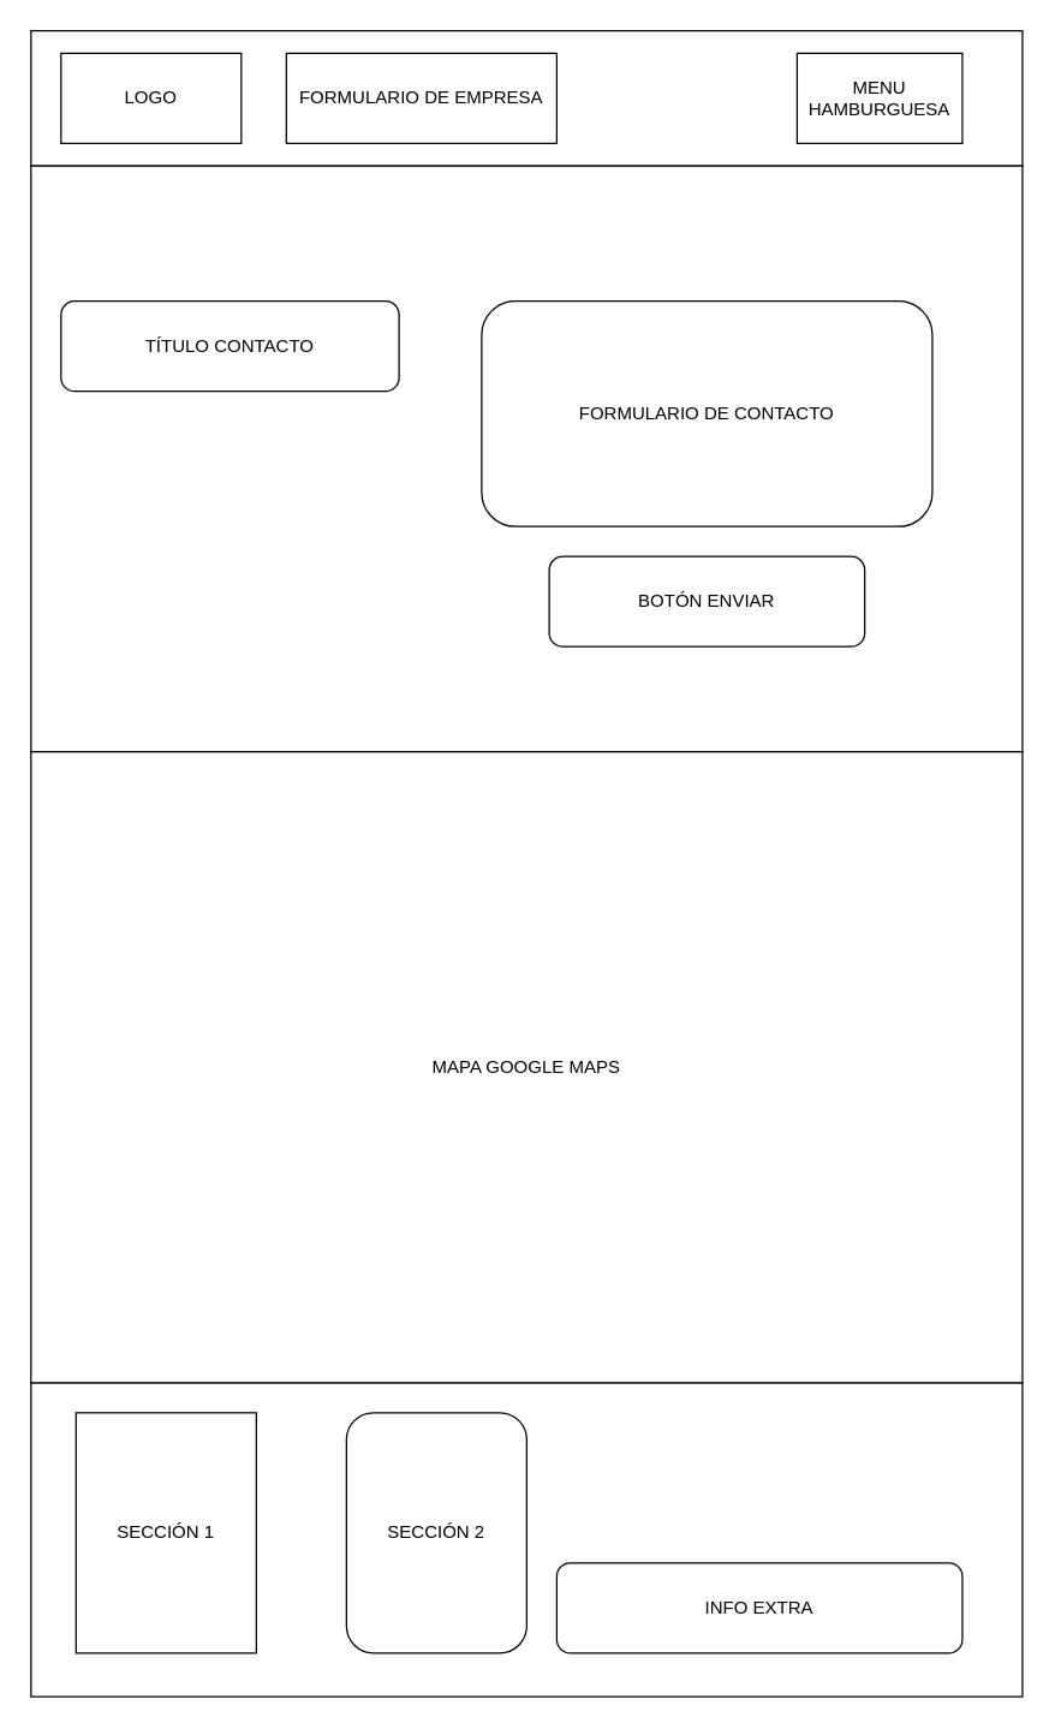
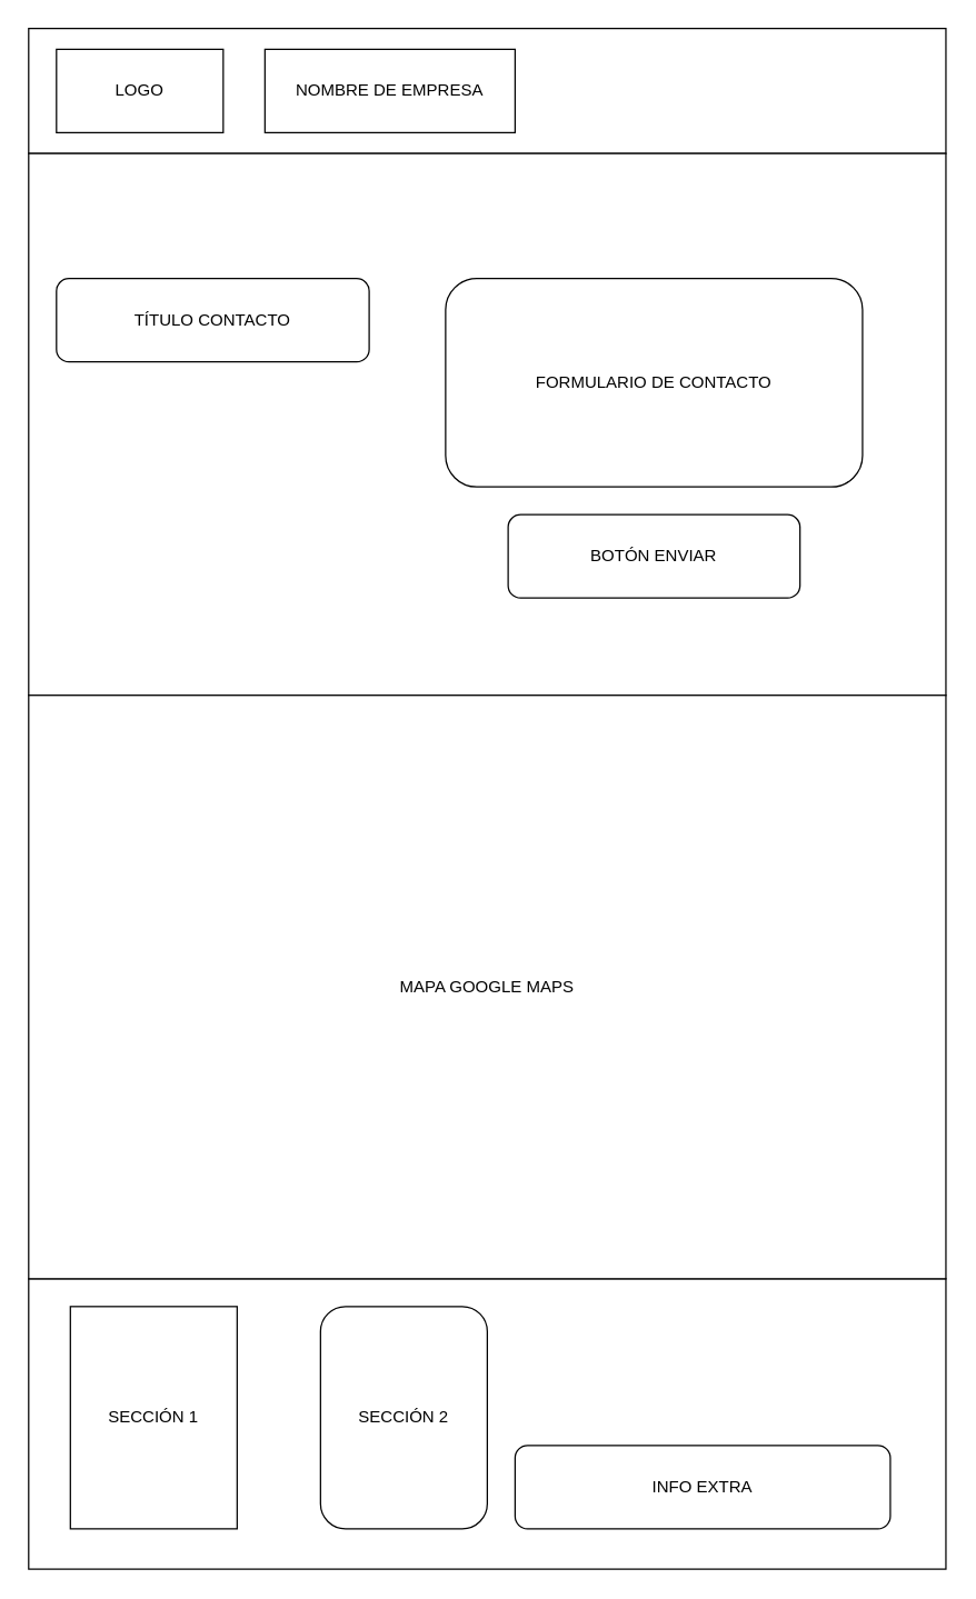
- <mxCell id="12" value="FORMULARIO DE EMPRESA" style="rounded=0;whiteSpace=wrap;html=1;" vertex="1" parent="1"><mxGeometry x="190" y="35" width="180" height="60" as="geometry" /></mxCell>
+ <mxCell id="12" value="NOMBRE DE EMPRESA" style="rounded=0;whiteSpace=wrap;html=1;" vertex="1" parent="1"><mxGeometry x="190" y="35" width="180" height="60" as="geometry" /></mxCell>
- <mxCell id="6" value="MENU HAMBURGUESA" style="rounded=0;whiteSpace=wrap;html=1;" vertex="1" parent="1"><mxGeometry x="530" y="35" width="110" height="60" as="geometry" /></mxCell>
